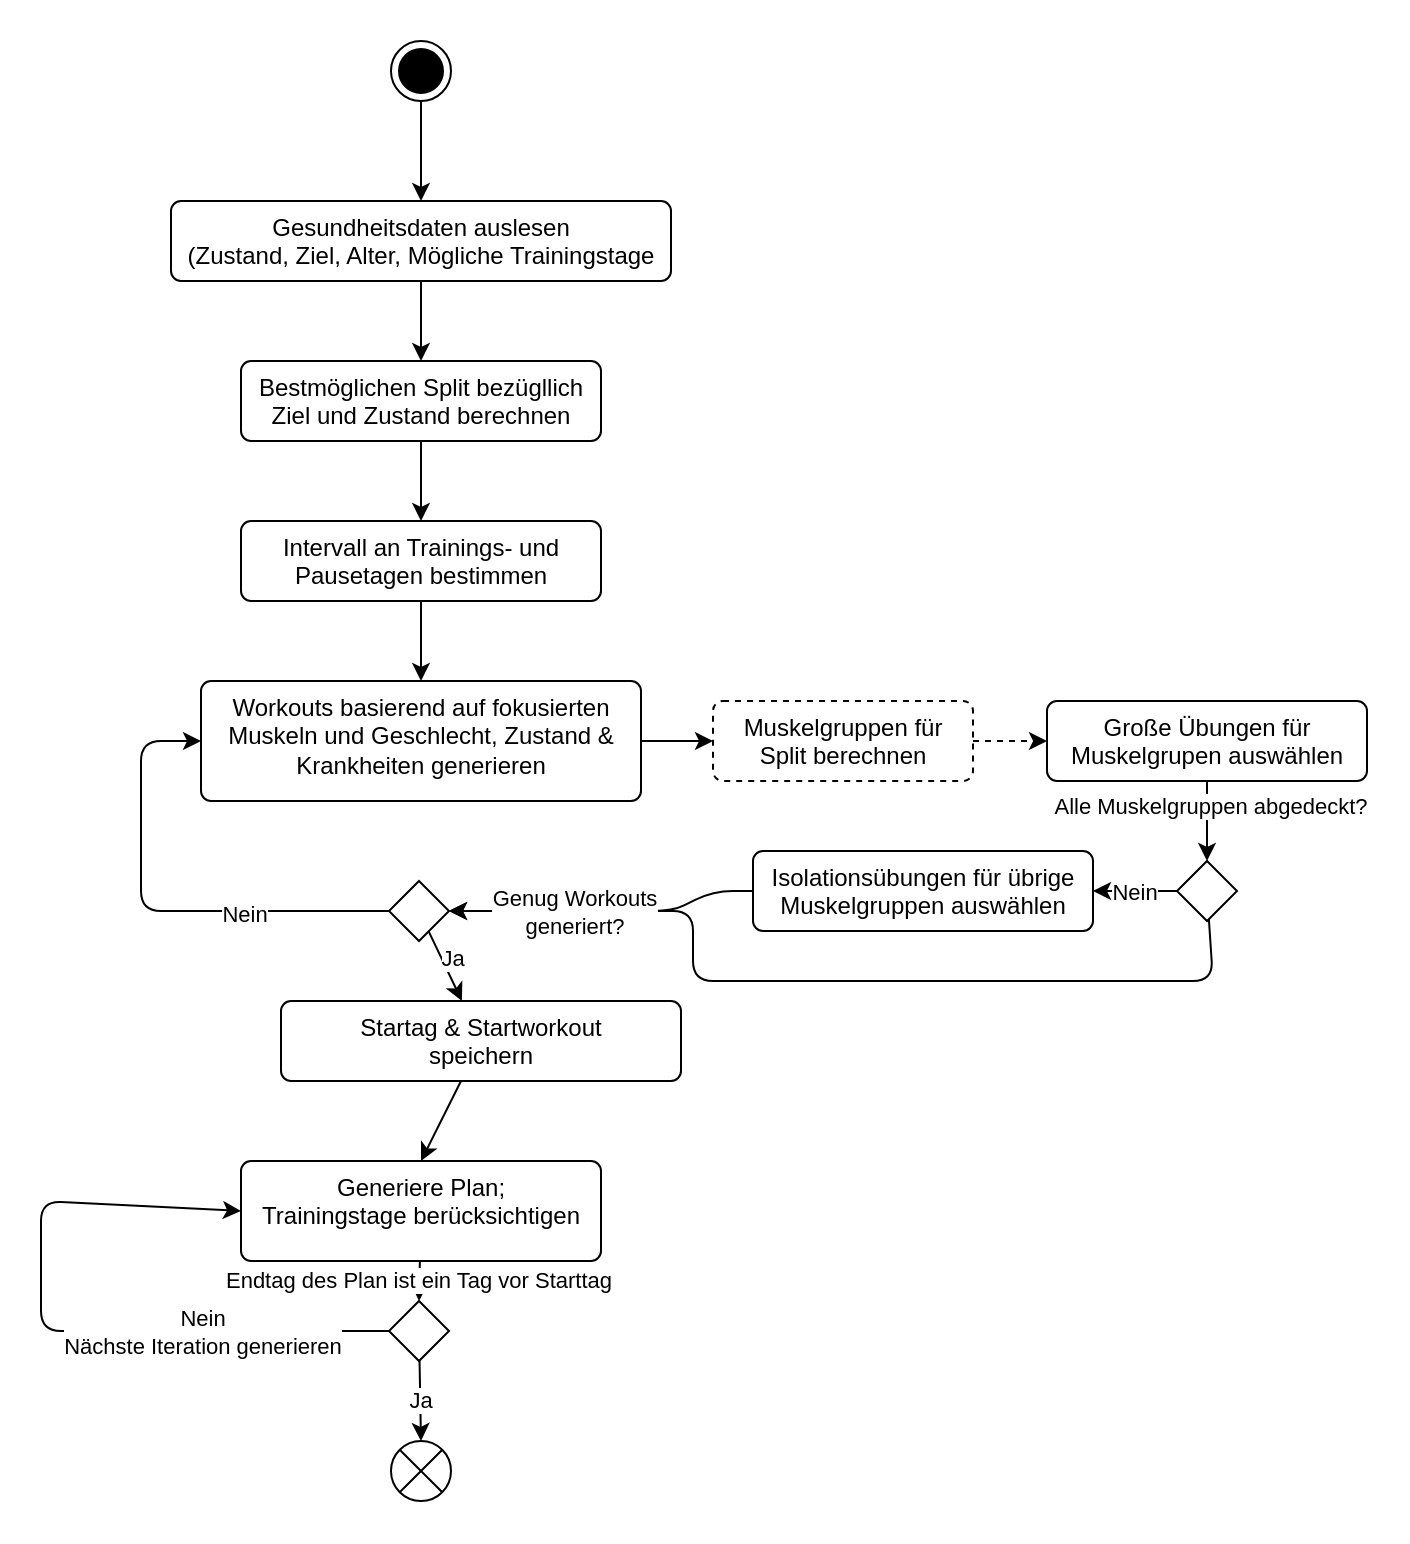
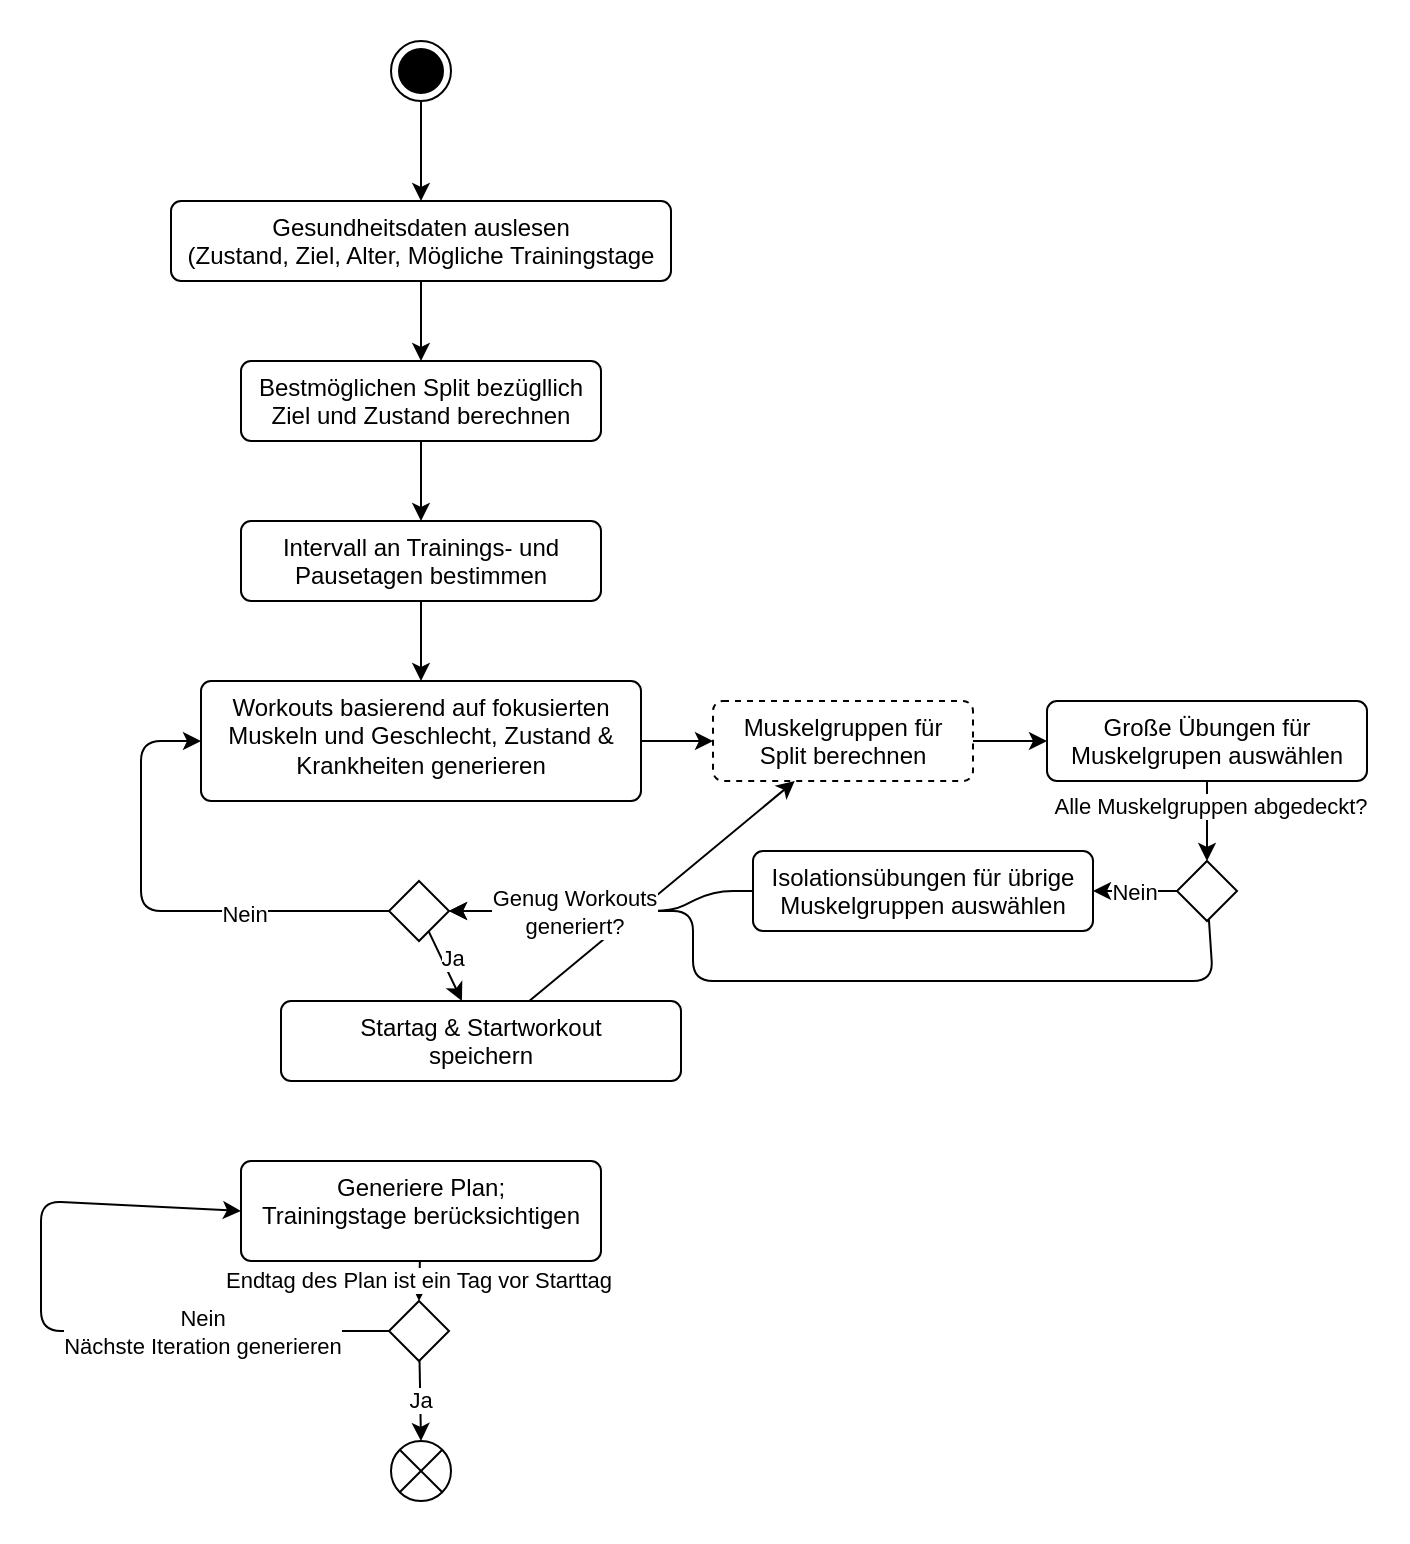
- <mxCell id="26" style="edgeStyle=none;html=1;entryX=0;entryY=0.5;entryDx=0;entryDy=0;dashed=1;" edge="1" parent="1" source="27" target="30"><mxGeometry relative="1" as="geometry" /></mxCell>
+ <mxCell id="26" style="edgeStyle=none;html=1;entryX=0;entryY=0.5;entryDx=0;entryDy=0;" edge="1" parent="1" source="27" target="30"><mxGeometry relative="1" as="geometry" /></mxCell>
- <mxCell id="6" style="edgeStyle=none;html=1;entryX=0.5;entryY=0;entryDx=0;entryDy=0;" edge="1" parent="1" source="7" target="15"><mxGeometry relative="1" as="geometry" /></mxCell>
+ <mxCell id="6" style="edgeStyle=none;html=1;" edge="1" parent="1" source="7" target="27"><mxGeometry relative="1" as="geometry" /></mxCell>
